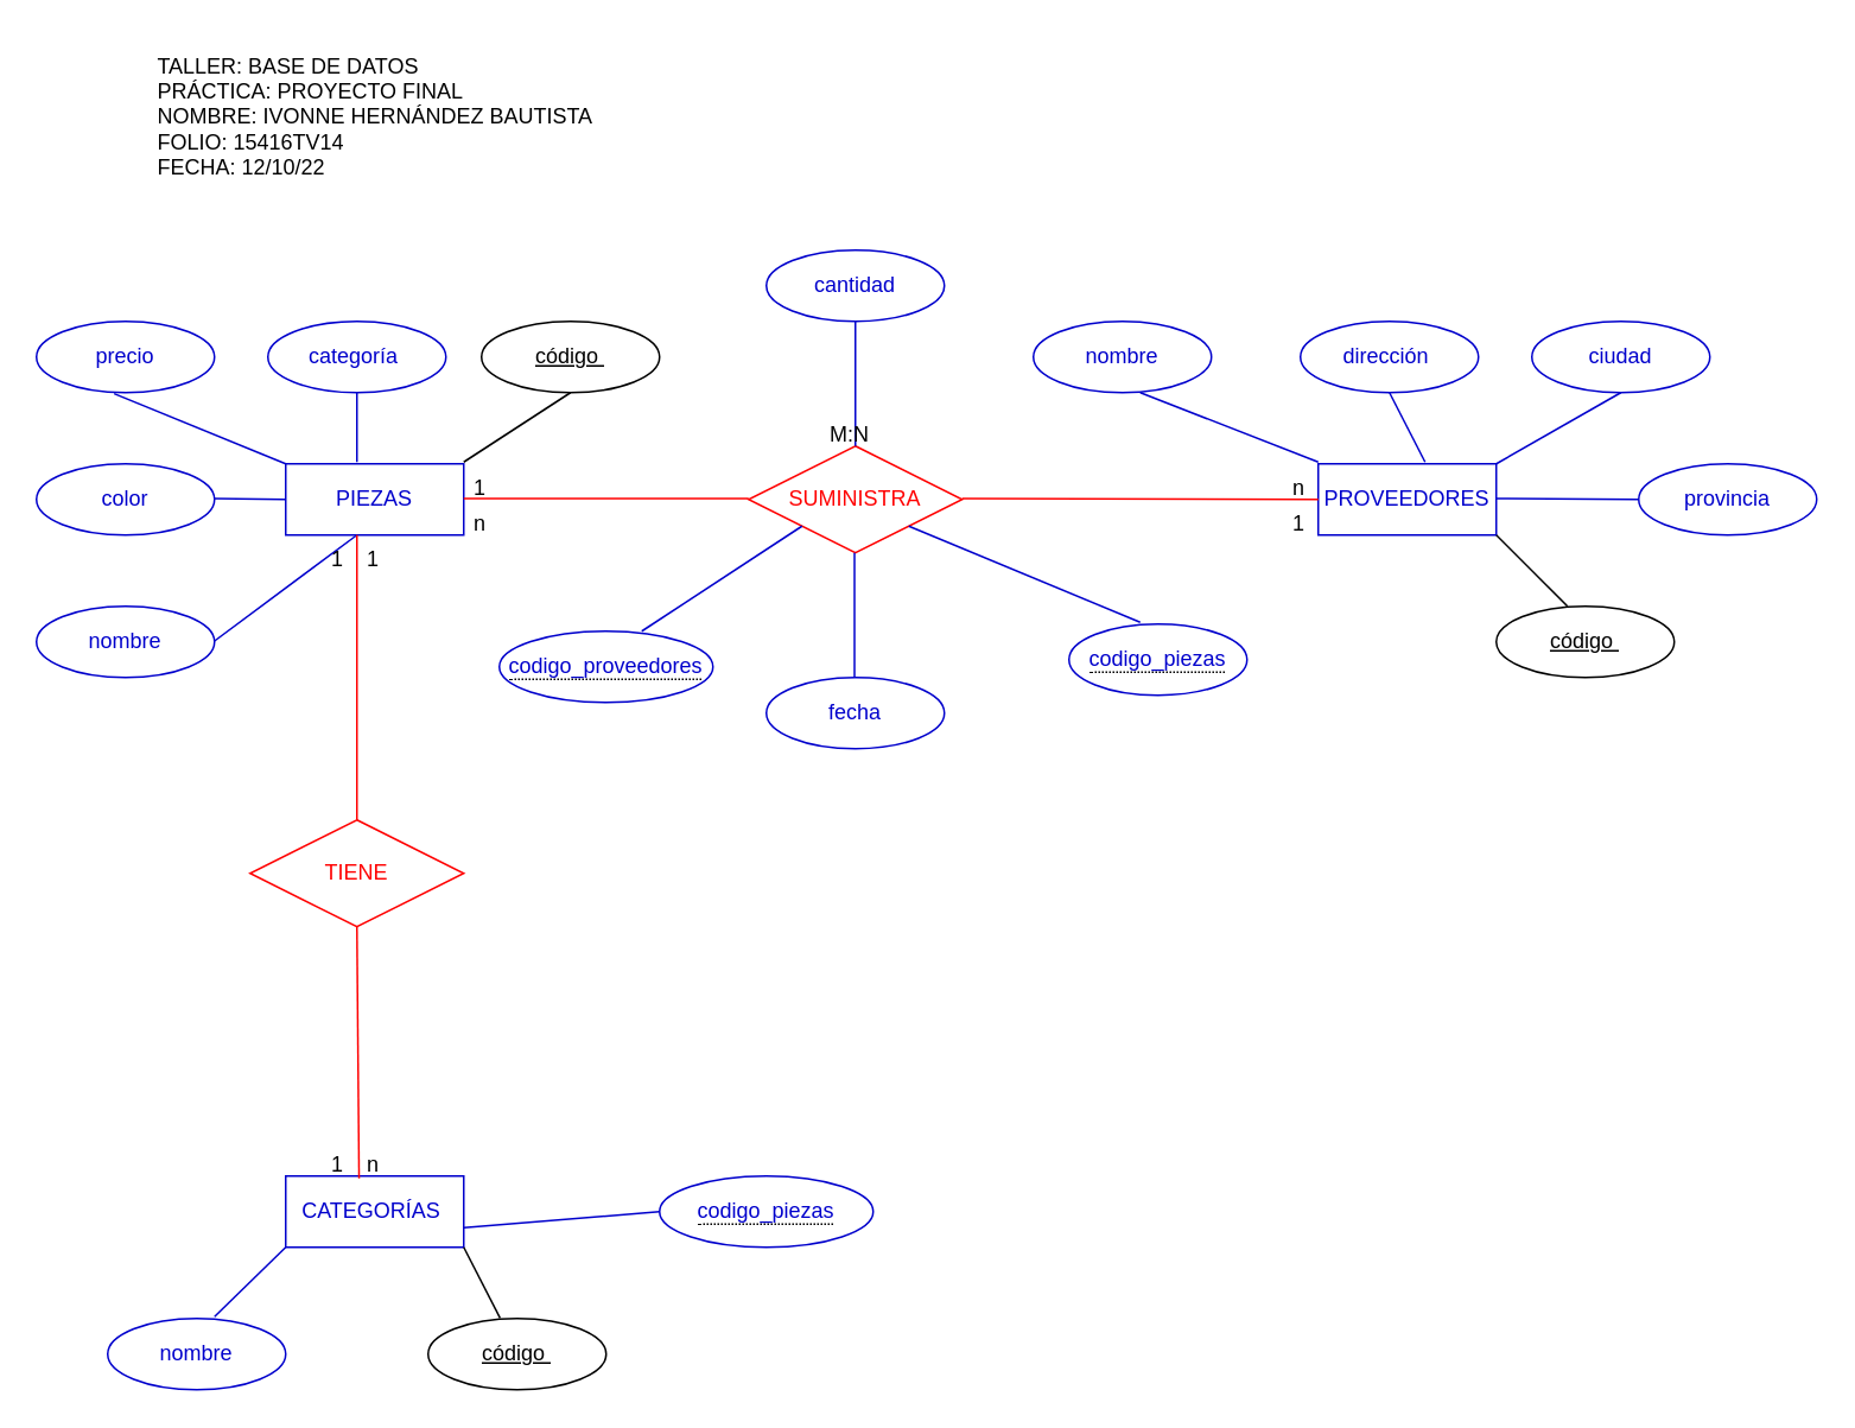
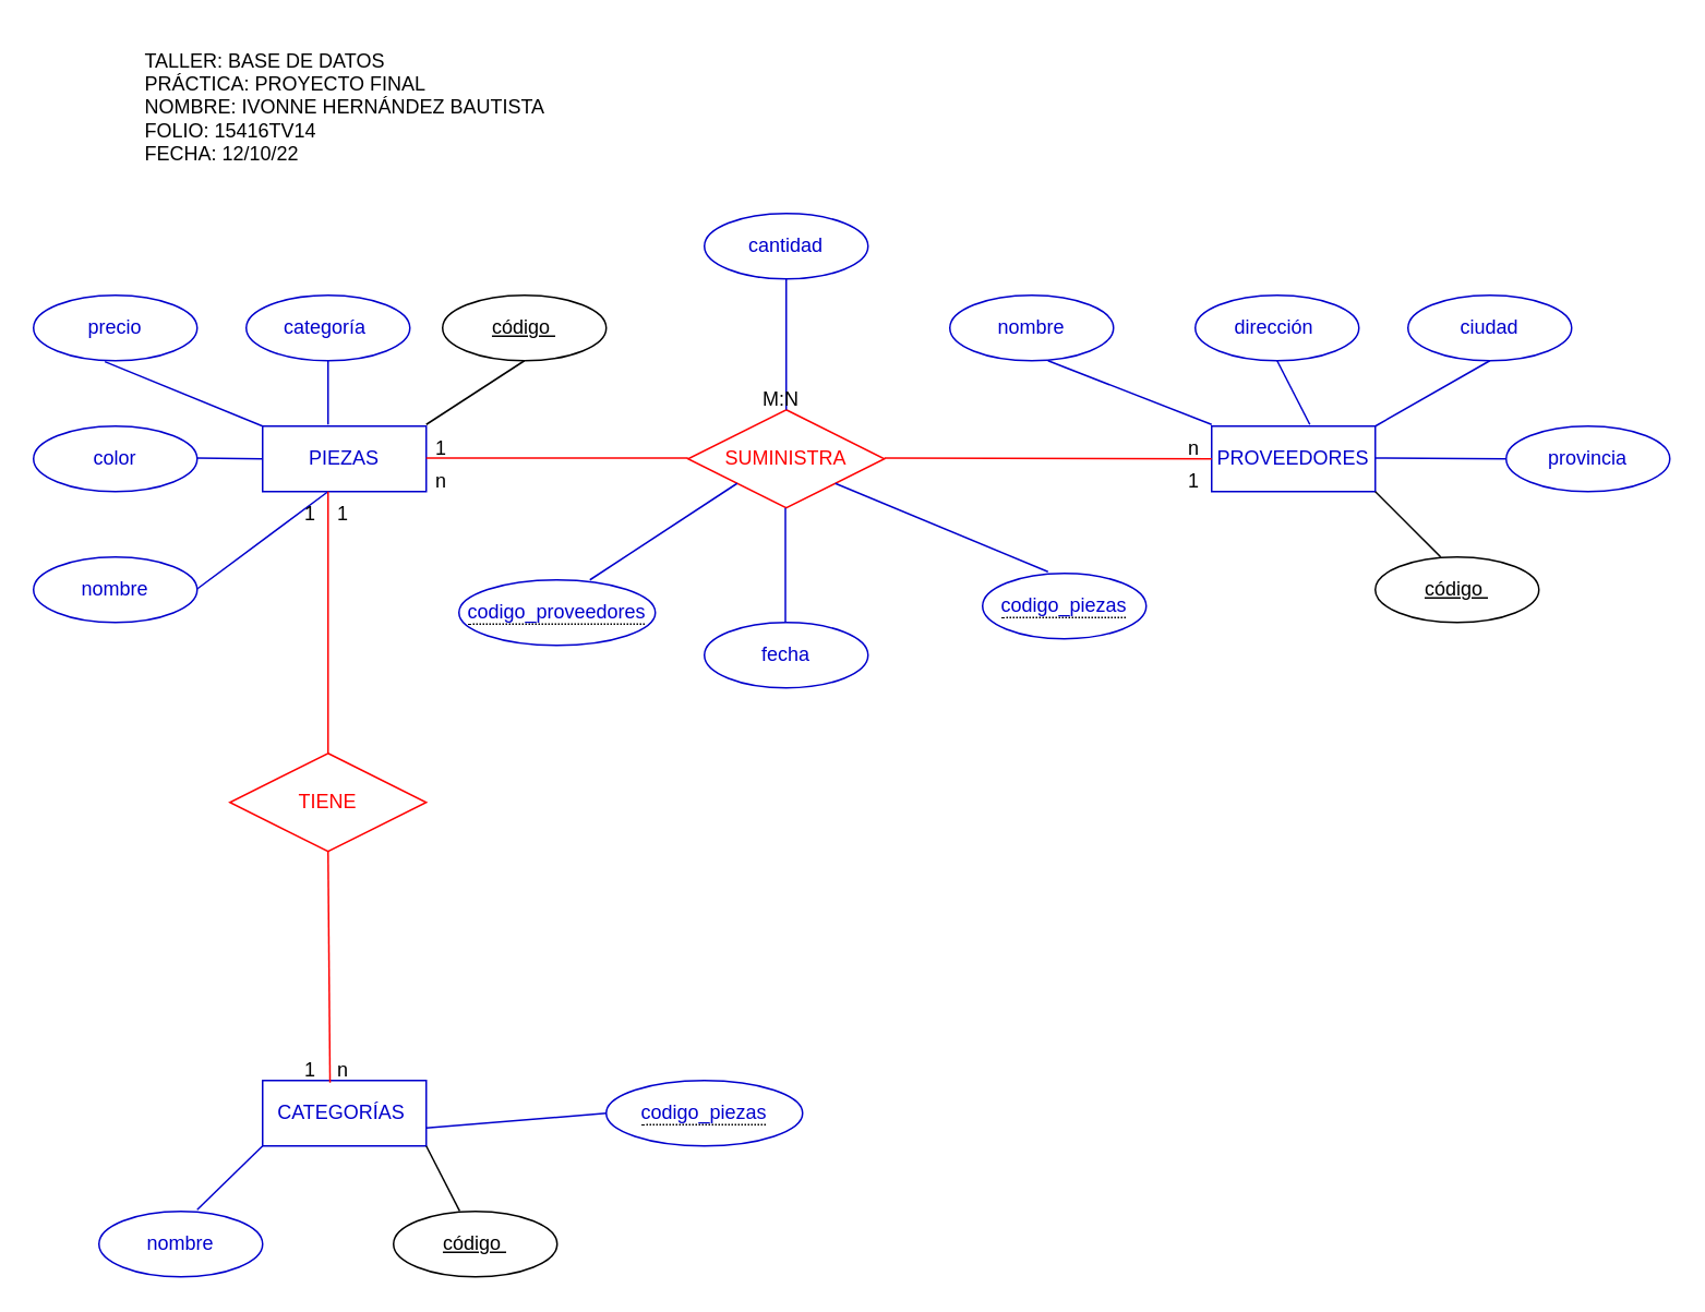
- <mxCell id="42" value="&lt;font color=&quot;#0000cc&quot;&gt;cantidad&lt;/font&gt;" style="ellipse;whiteSpace=wrap;html=1;align=center;strokeColor=#0000CC;" parent="1" vertex="1"><mxGeometry x="430" y="140" width="100" height="40" as="geometry" /></mxCell>
+ <mxCell id="42" value="&lt;font color=&quot;#0000cc&quot;&gt;cantidad&lt;/font&gt;" style="ellipse;whiteSpace=wrap;html=1;align=center;strokeColor=#0000CC;" parent="1" vertex="1"><mxGeometry x="430" y="130" width="100" height="40" as="geometry" /></mxCell>
